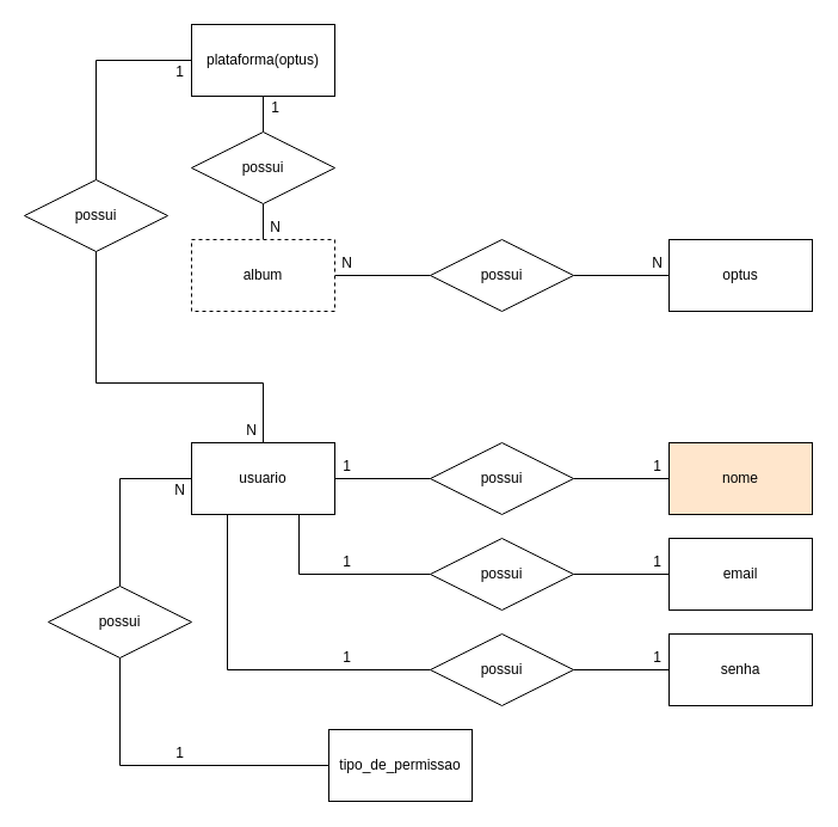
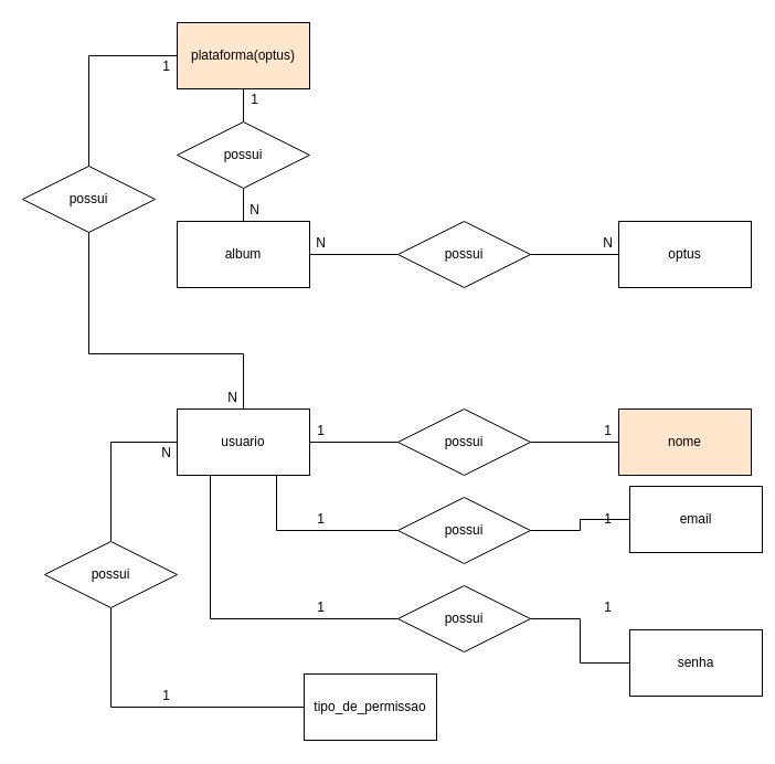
- <mxCell id="26" value="plataforma(optus)" style="rounded=0;whiteSpace=wrap;html=1;" vertex="1" parent="1"><mxGeometry x="160" y="20" width="120" height="60" as="geometry" /></mxCell>
+ <mxCell id="26" value="plataforma(optus)" style="rounded=0;whiteSpace=wrap;html=1;fillColor=#ffe6cc;" vertex="1" parent="1"><mxGeometry x="160" y="20" width="120" height="60" as="geometry" /></mxCell>
- <mxCell id="4" value="album" style="rounded=0;whiteSpace=wrap;html=1;dashed=1;" vertex="1" parent="1"><mxGeometry x="160" y="200" width="120" height="60" as="geometry" /></mxCell>
+ <mxCell id="4" value="album" style="rounded=0;whiteSpace=wrap;html=1;" vertex="1" parent="1"><mxGeometry x="160" y="200" width="120" height="60" as="geometry" /></mxCell>
- <mxCell id="18" value="email" style="rounded=0;whiteSpace=wrap;html=1;" vertex="1" parent="1"><mxGeometry x="560" y="450" width="120" height="60" as="geometry" /></mxCell>
+ <mxCell id="18" value="email" style="rounded=0;whiteSpace=wrap;html=1;" vertex="1" parent="1"><mxGeometry x="570" y="440" width="120" height="60" as="geometry" /></mxCell>
- <mxCell id="19" value="senha" style="rounded=0;whiteSpace=wrap;html=1;" vertex="1" parent="1"><mxGeometry x="560" y="530" width="120" height="60" as="geometry" /></mxCell>
+ <mxCell id="19" value="senha" style="rounded=0;whiteSpace=wrap;html=1;" vertex="1" parent="1"><mxGeometry x="570" y="570" width="120" height="60" as="geometry" /></mxCell>
